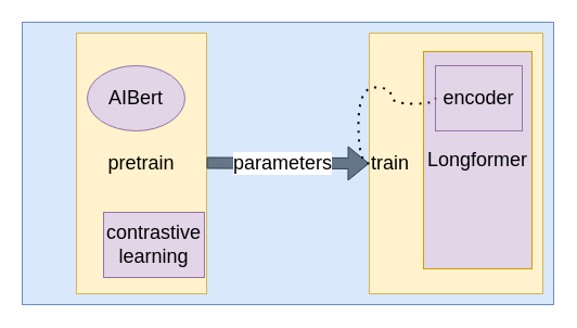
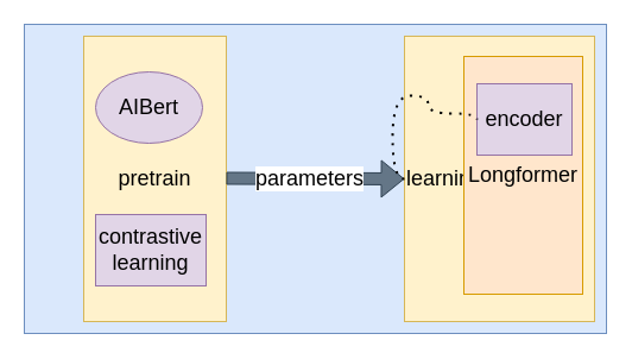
- <mxCell id="10" value="&lt;font style=&quot;font-size: 18px&quot;&gt;encoder&lt;/font&gt;" style="rounded=0;whiteSpace=wrap;html=1;fillColor=#e1d5e7;strokeColor=#9673a6;" parent="1" vertex="1"><mxGeometry x="401" y="60" width="80" height="60" as="geometry" /></mxCell>
+ <mxCell id="10" value="&lt;font style=&quot;font-size: 18px&quot;&gt;encoder&lt;/font&gt;" style="rounded=0;whiteSpace=wrap;html=1;fillColor=#e1d5e7;strokeColor=#9673a6;" parent="1" vertex="1"><mxGeometry x="401" y="70" width="80" height="60" as="geometry" /></mxCell>
- <mxCell id="9" value="&lt;font style=&quot;font-size: 18px&quot;&gt;Longformer&lt;/font&gt;" style="rounded=0;whiteSpace=wrap;html=1;fillColor=#e1d5e7;strokeColor=#d79b00;" parent="1" vertex="1"><mxGeometry x="390" y="47" width="100" height="200" as="geometry" /></mxCell>
+ <mxCell id="9" value="&lt;font style=&quot;font-size: 18px&quot;&gt;Longformer&lt;/font&gt;" style="rounded=0;whiteSpace=wrap;html=1;fillColor=#ffe6cc;strokeColor=#d79b00;" parent="1" vertex="1"><mxGeometry x="390" y="47" width="100" height="200" as="geometry" /></mxCell>
- <mxCell id="4" value="&lt;font style=&quot;font-size: 18px&quot;&gt;train&lt;/font&gt;" style="rounded=0;whiteSpace=wrap;html=1;align=left;fillColor=#fff2cc;strokeColor=#d6b656;" parent="1" vertex="1"><mxGeometry x="340" y="30" width="160" height="240" as="geometry" /></mxCell>
+ <mxCell id="4" value="&lt;font style=&quot;font-size: 18px&quot;&gt;learning&lt;/font&gt;" style="rounded=0;whiteSpace=wrap;html=1;align=left;fillColor=#fff2cc;strokeColor=#d6b656;" parent="1" vertex="1"><mxGeometry x="340" y="30" width="160" height="240" as="geometry" /></mxCell>
- <mxCell id="8" value="&lt;font style=&quot;font-size: 18px&quot;&gt;contrastive learning&lt;/font&gt;" style="rounded=0;whiteSpace=wrap;html=1;fillColor=#e1d5e7;strokeColor=#9673a6;" parent="1" vertex="1"><mxGeometry x="95" y="195" width="93" height="60" as="geometry" /></mxCell>
+ <mxCell id="8" value="&lt;font style=&quot;font-size: 18px&quot;&gt;contrastive learning&lt;/font&gt;" style="rounded=0;whiteSpace=wrap;html=1;fillColor=#e1d5e7;strokeColor=#9673a6;" parent="1" vertex="1"><mxGeometry x="80" y="180" width="93" height="60" as="geometry" /></mxCell>
